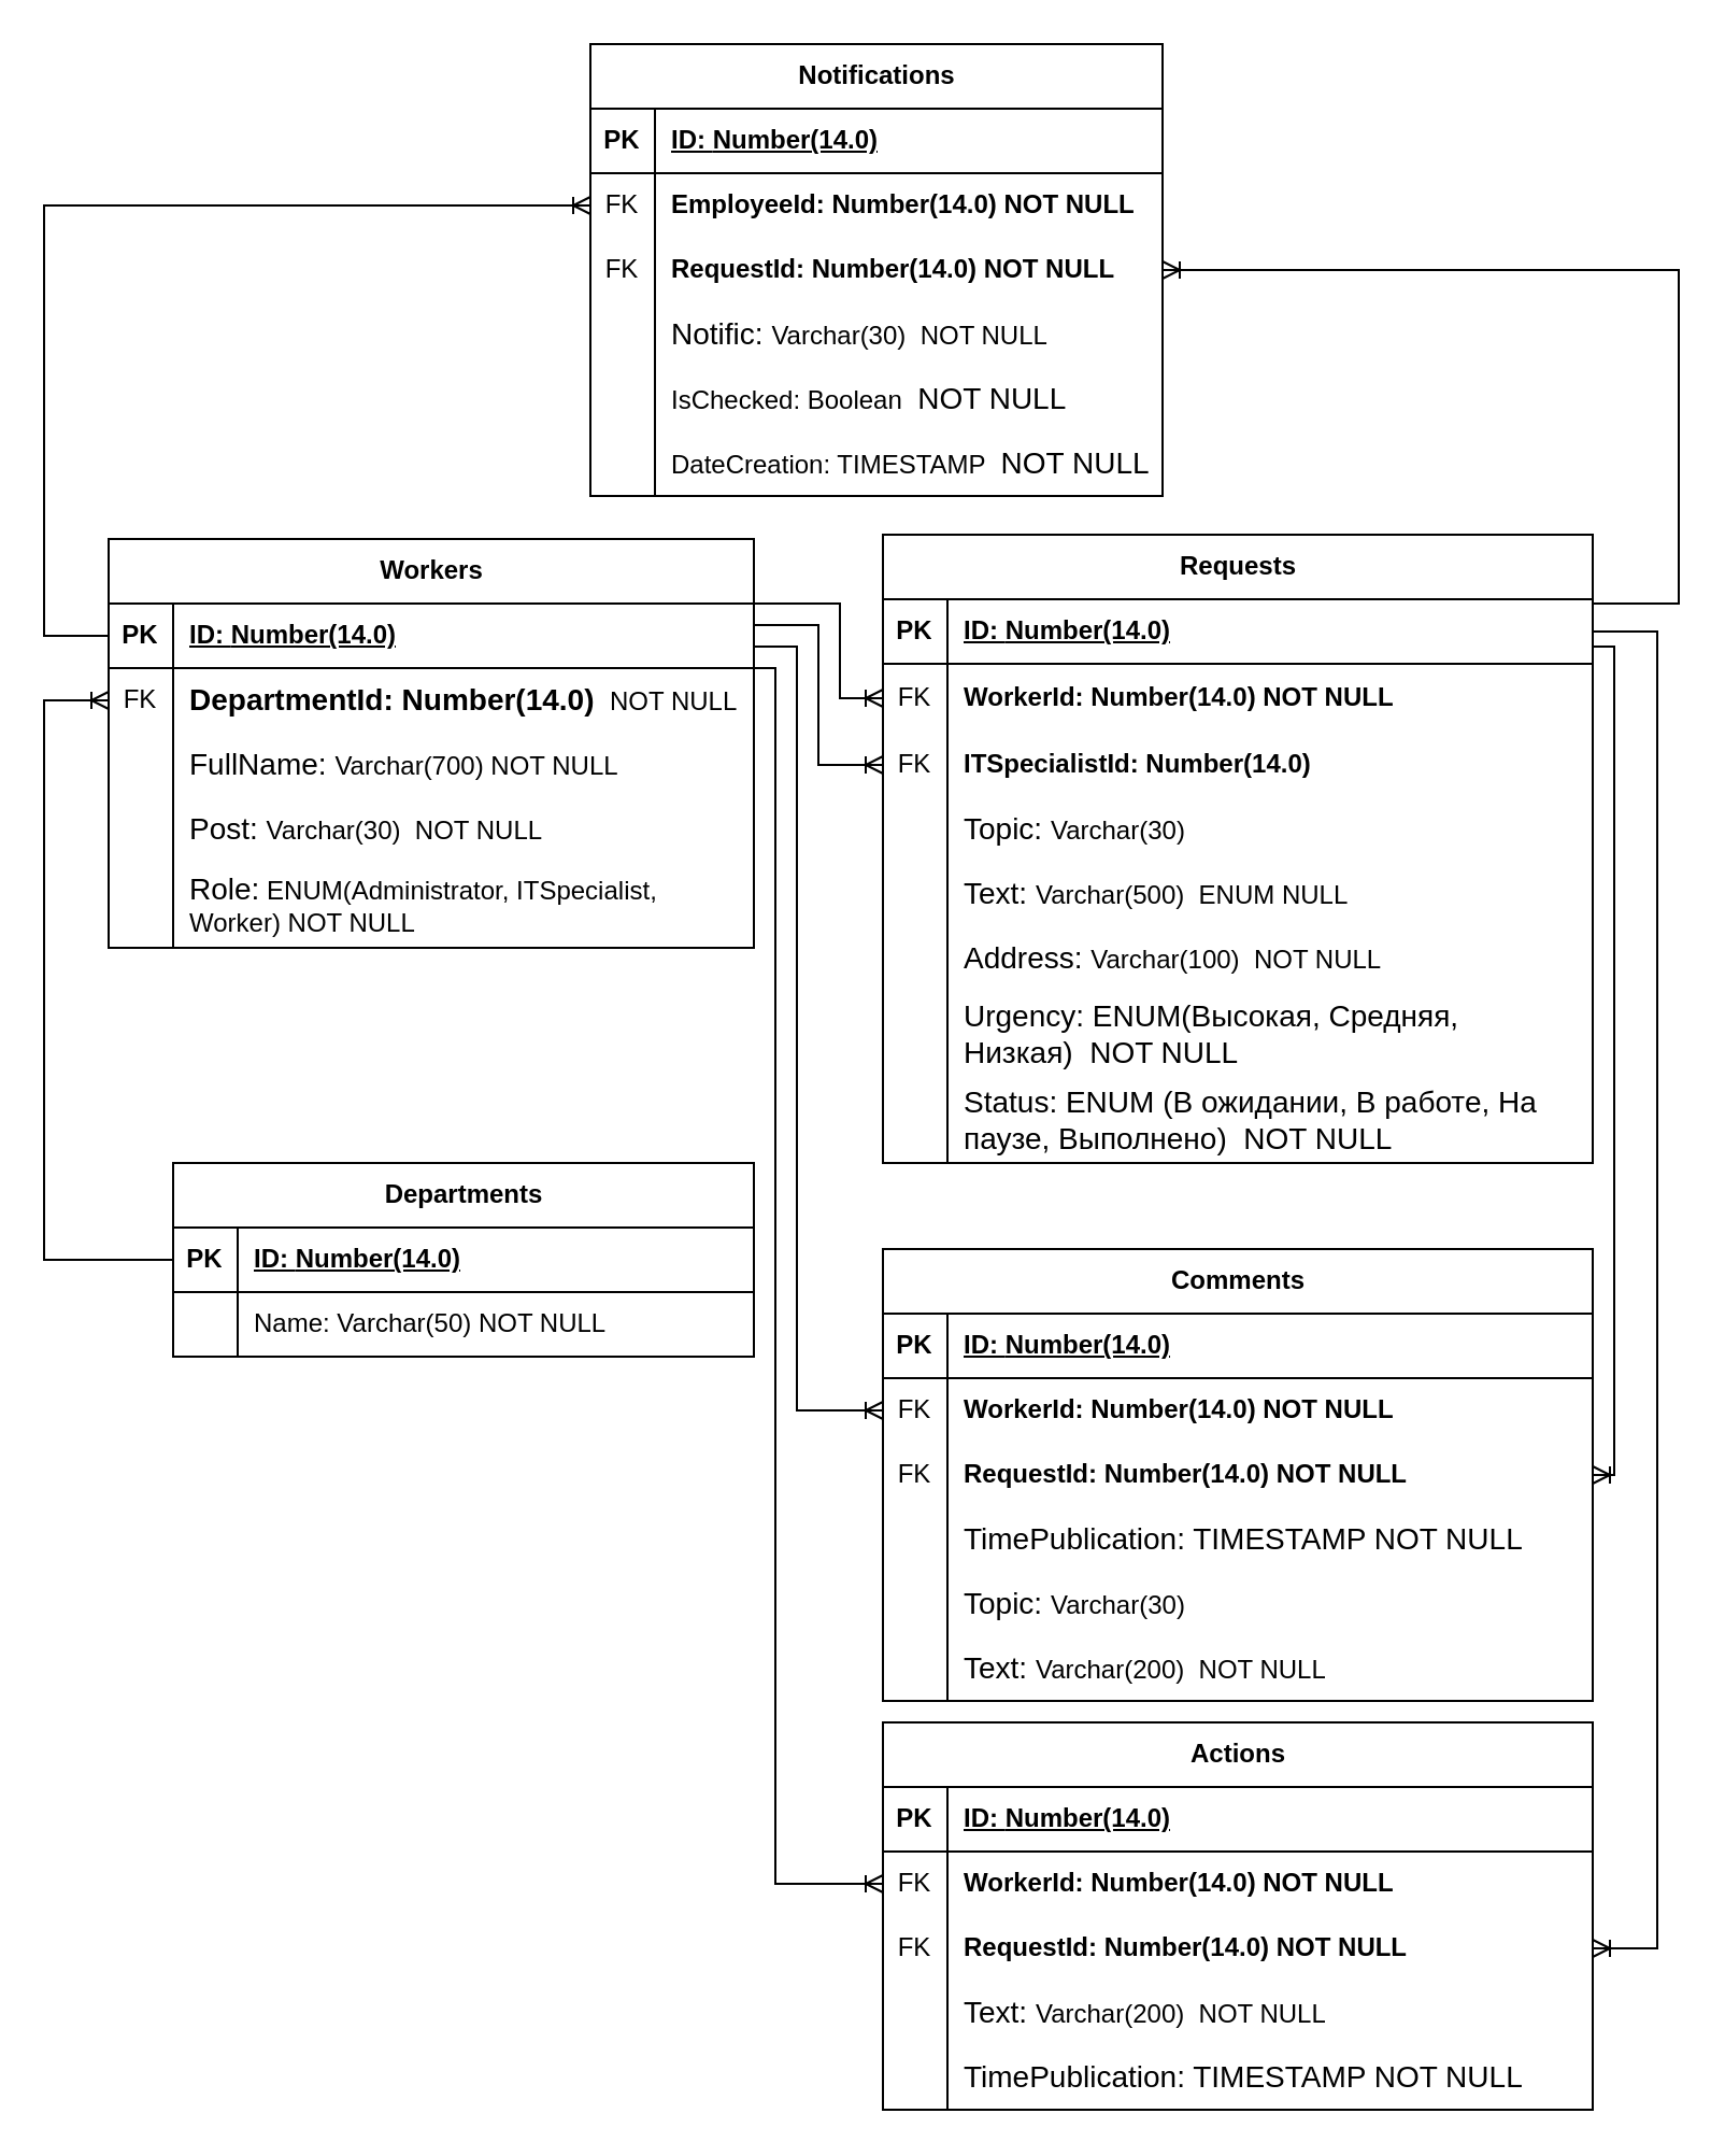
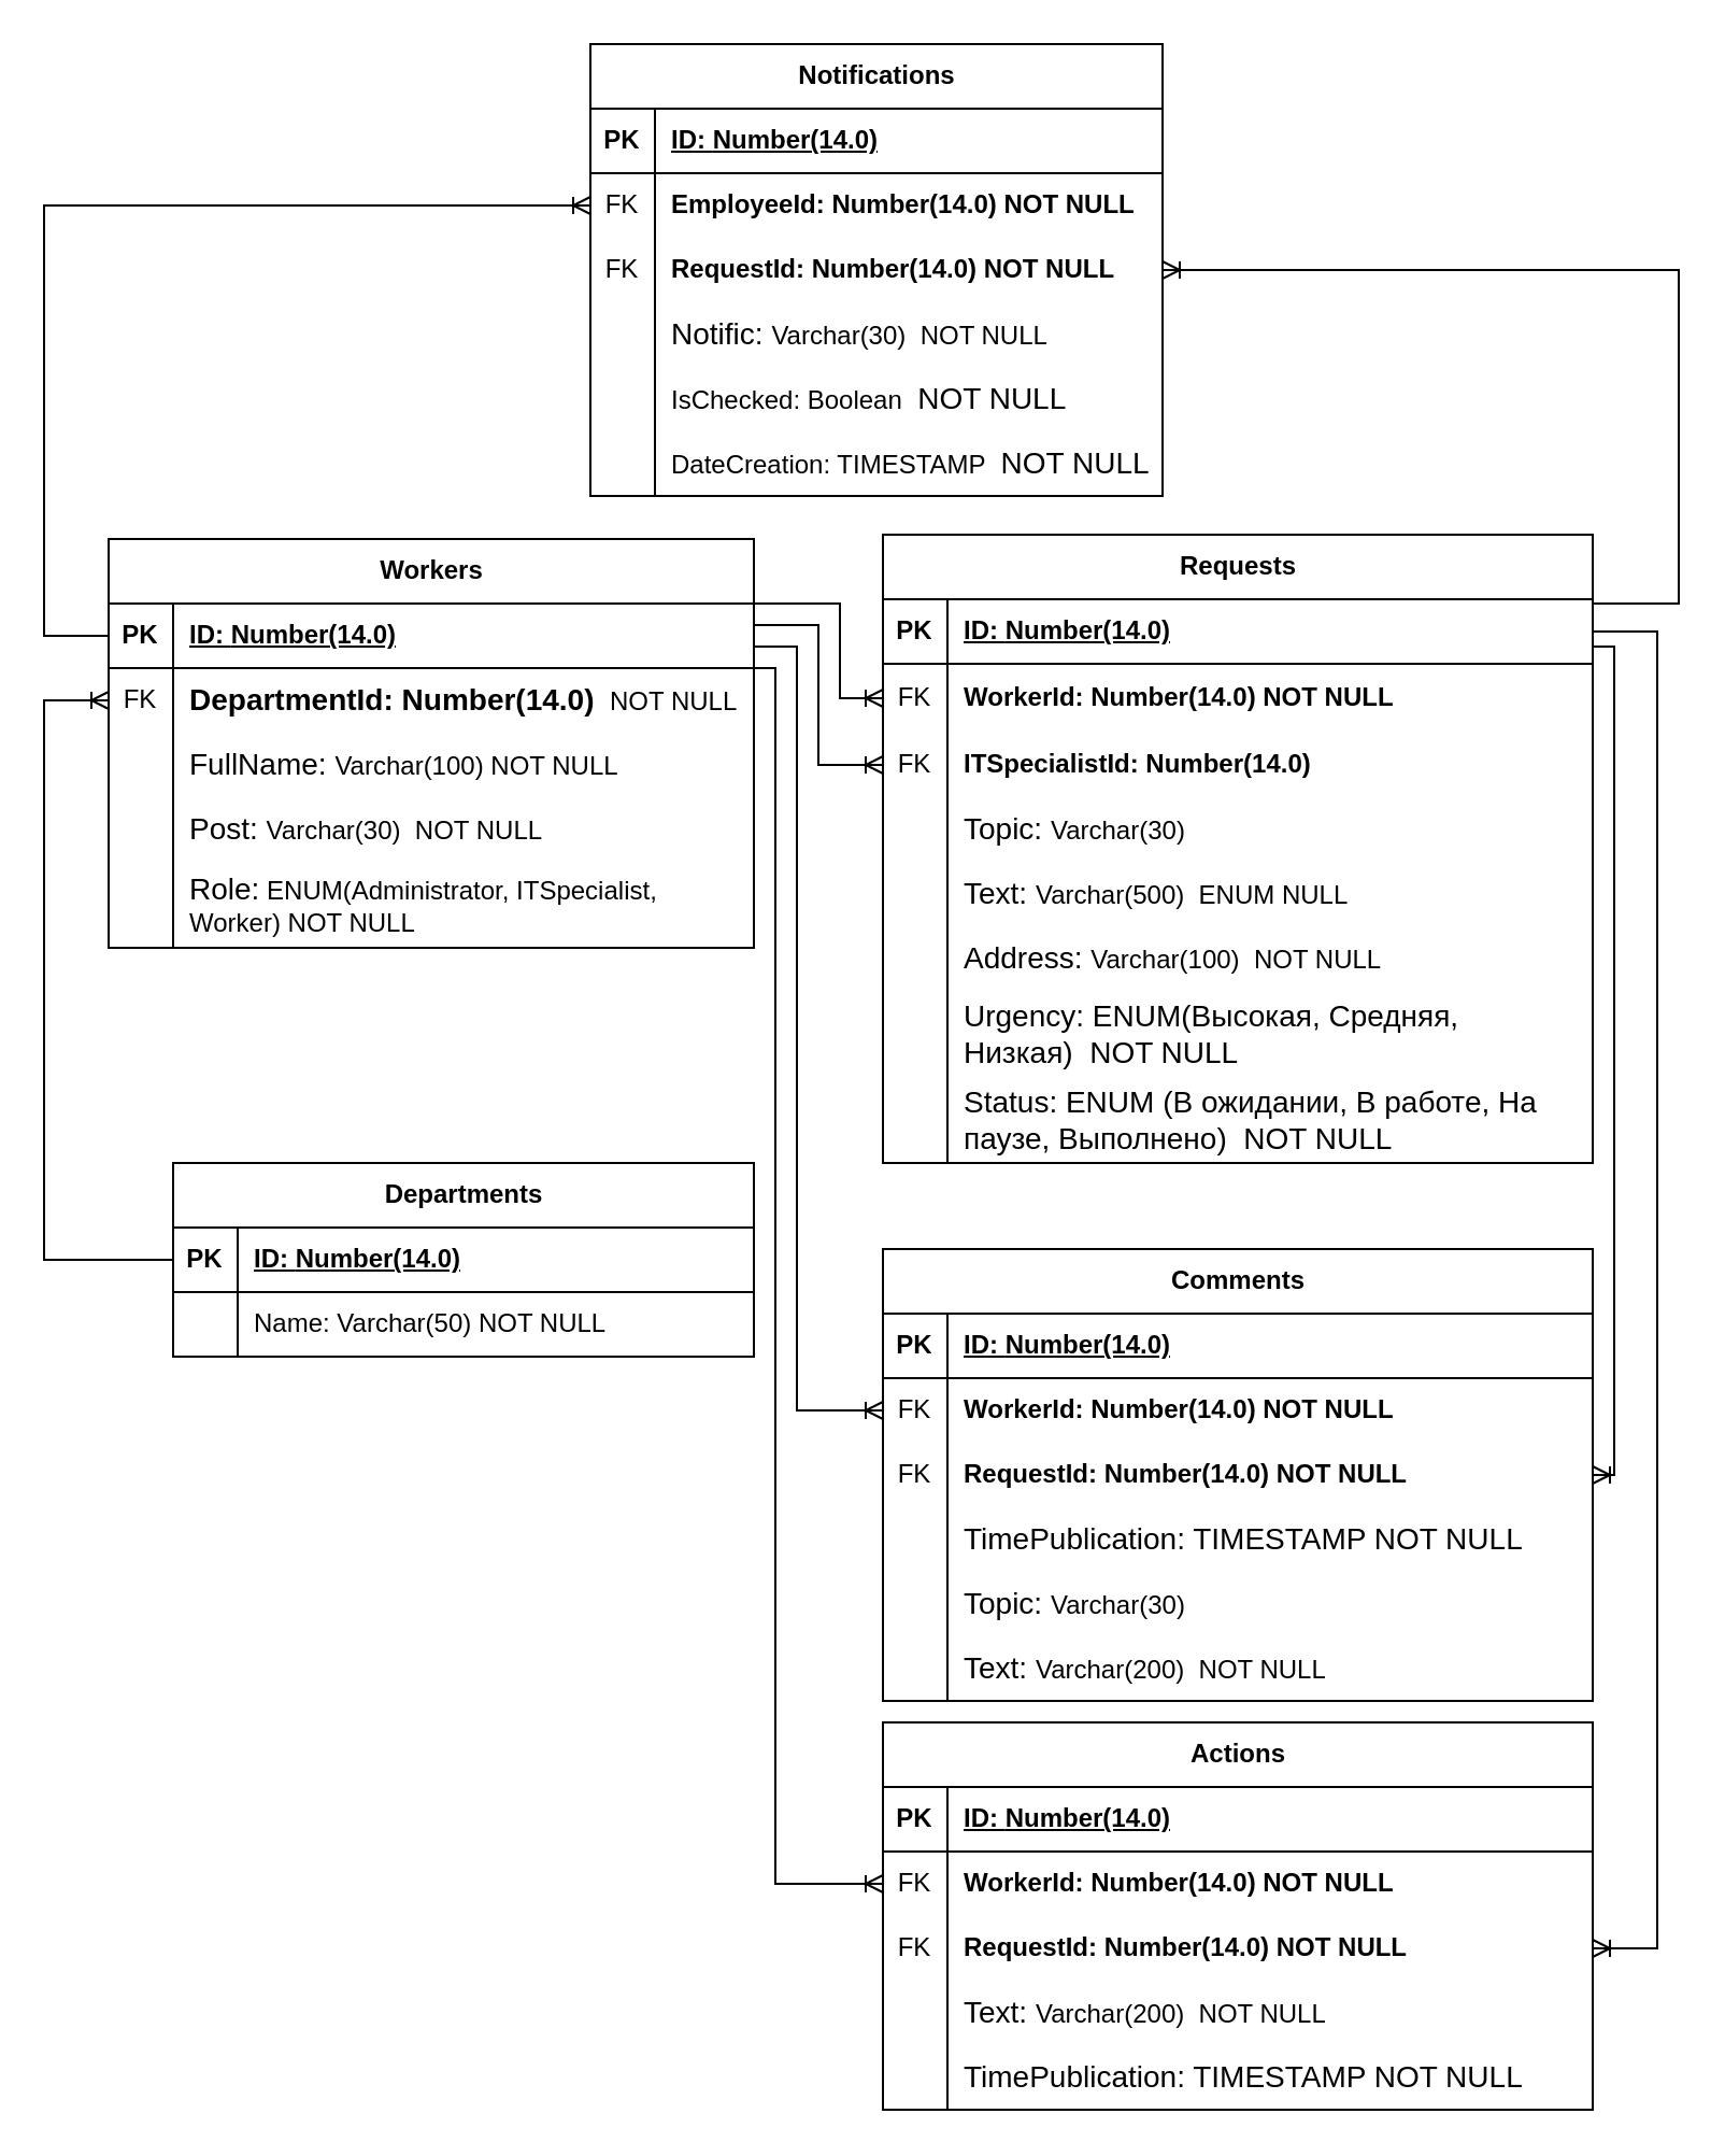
- <mxCell id="11" value="&lt;font style=&quot;font-size: 14px;&quot;&gt;FullName:&amp;nbsp;&lt;/font&gt;Varchar(700) NOT NULL" style="shape=partialRectangle;connectable=0;fillColor=none;top=0;left=0;bottom=0;right=0;align=left;spacingLeft=6;overflow=hidden;whiteSpace=wrap;html=1;" vertex="1" parent="9"><mxGeometry x="30" width="270" height="30" as="geometry"><mxRectangle width="270" height="30" as="alternateBounds" /></mxGeometry></mxCell>
+ <mxCell id="11" value="&lt;font style=&quot;font-size: 14px;&quot;&gt;FullName:&amp;nbsp;&lt;/font&gt;Varchar(100) NOT NULL" style="shape=partialRectangle;connectable=0;fillColor=none;top=0;left=0;bottom=0;right=0;align=left;spacingLeft=6;overflow=hidden;whiteSpace=wrap;html=1;" vertex="1" parent="9"><mxGeometry x="30" width="270" height="30" as="geometry"><mxRectangle width="270" height="30" as="alternateBounds" /></mxGeometry></mxCell>
